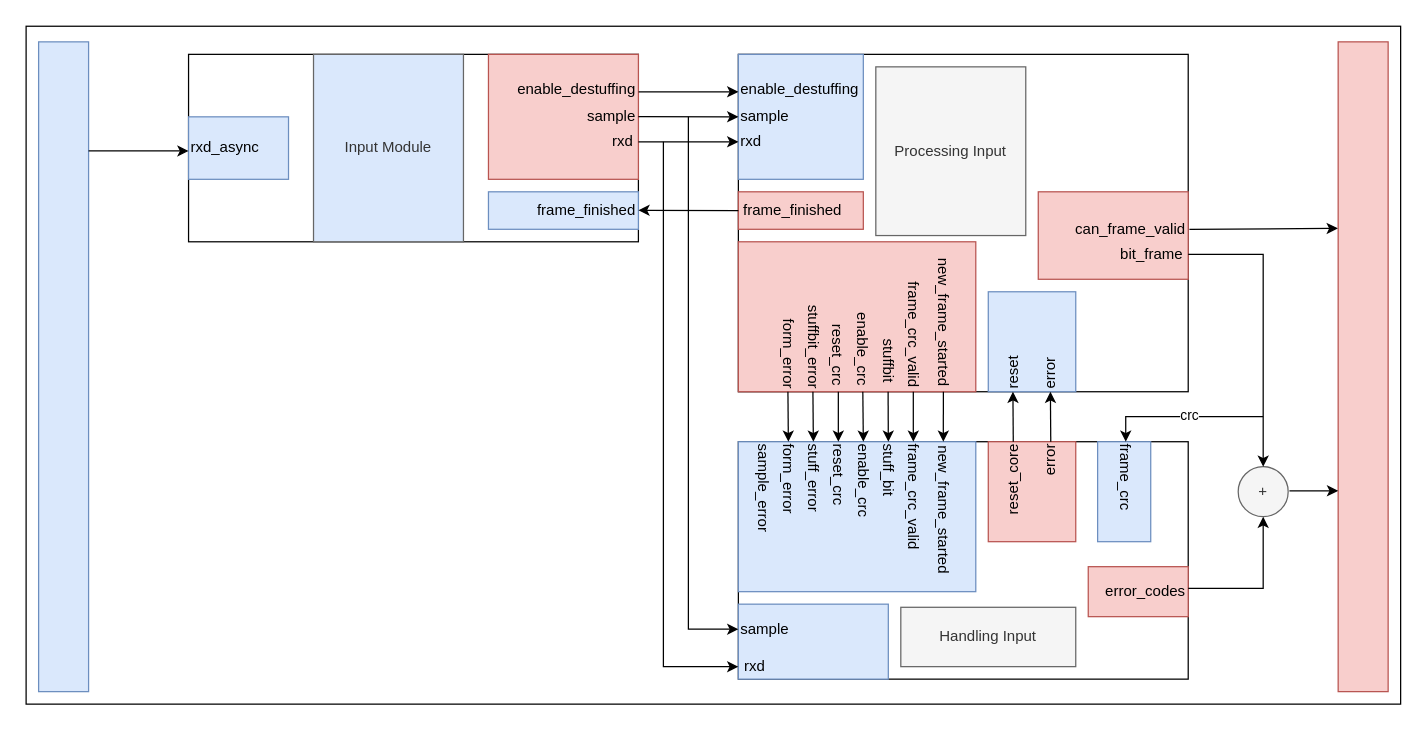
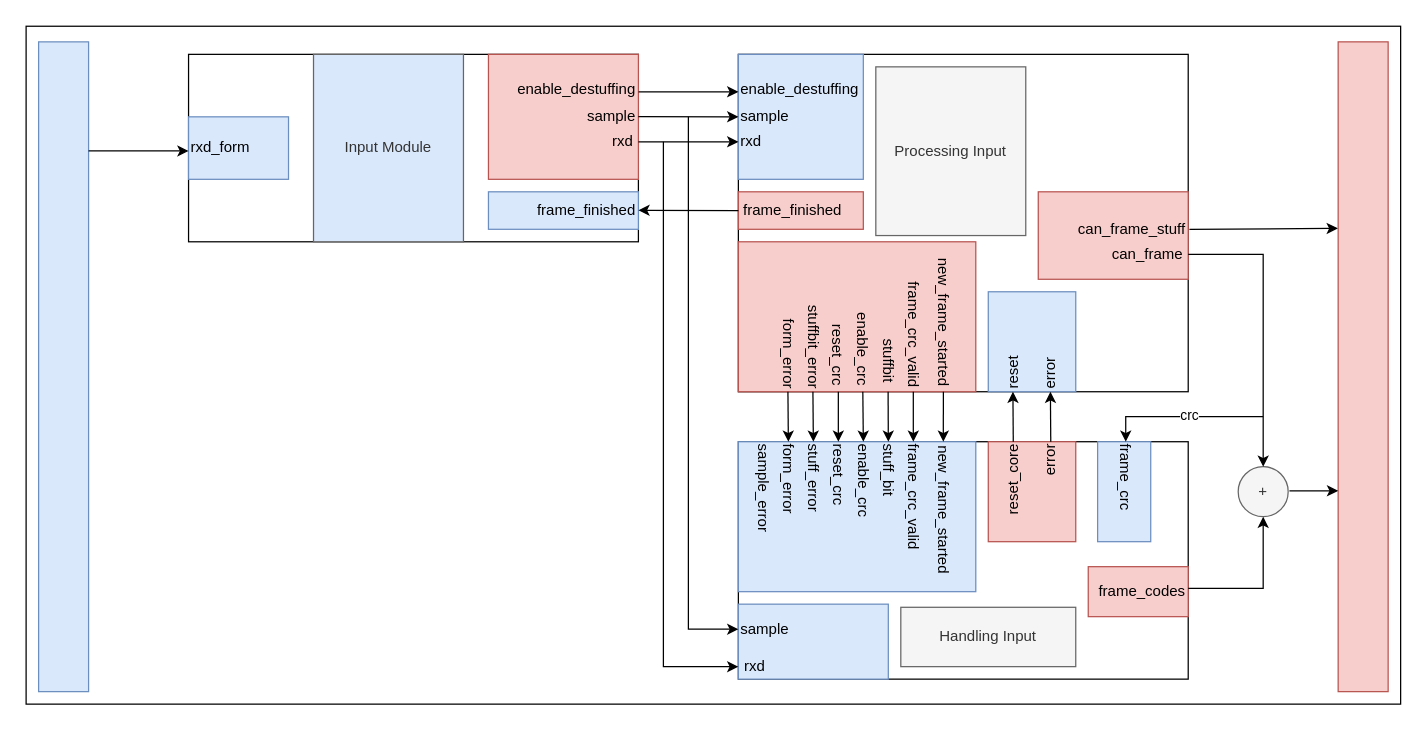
- <mxCell id="10" value="rxd_async" style="text;strokeColor=none;align=left;fillColor=none;html=1;verticalAlign=middle;whiteSpace=wrap;rounded=0;" parent="1" vertex="1"><mxGeometry x="150" y="103" width="70" height="30" as="geometry" /></mxCell>
+ <mxCell id="10" value="rxd_form" style="text;strokeColor=none;align=left;fillColor=none;html=1;verticalAlign=middle;whiteSpace=wrap;rounded=0;" parent="1" vertex="1"><mxGeometry x="150" y="103" width="70" height="30" as="geometry" /></mxCell>
- <mxCell id="19" value="can_frame_valid" style="text;strokeColor=none;align=right;fillColor=none;html=1;verticalAlign=middle;whiteSpace=wrap;rounded=0;" vertex="1" parent="1"><mxGeometry x="835" y="173" width="115" height="20" as="geometry" /></mxCell>
+ <mxCell id="19" value="can_frame_stuff" style="text;strokeColor=none;align=right;fillColor=none;html=1;verticalAlign=middle;whiteSpace=wrap;rounded=0;" vertex="1" parent="1"><mxGeometry x="835" y="173" width="115" height="20" as="geometry" /></mxCell>
- <mxCell id="18" value="bit_frame" style="text;strokeColor=none;align=right;fillColor=none;html=1;verticalAlign=middle;whiteSpace=wrap;rounded=0;" vertex="1" parent="1"><mxGeometry x="832.5" y="193" width="115" height="20" as="geometry" /></mxCell>
+ <mxCell id="18" value="can_frame" style="text;strokeColor=none;align=right;fillColor=none;html=1;verticalAlign=middle;whiteSpace=wrap;rounded=0;" vertex="1" parent="1"><mxGeometry x="832.5" y="193" width="115" height="20" as="geometry" /></mxCell>
- <mxCell id="24" value="error_codes" style="text;strokeColor=none;align=right;fillColor=none;html=1;verticalAlign=middle;whiteSpace=wrap;rounded=0;" vertex="1" parent="1"><mxGeometry x="870" y="463" width="80" height="20" as="geometry" /></mxCell>
+ <mxCell id="24" value="frame_codes" style="text;strokeColor=none;align=right;fillColor=none;html=1;verticalAlign=middle;whiteSpace=wrap;rounded=0;" vertex="1" parent="1"><mxGeometry x="870" y="463" width="80" height="20" as="geometry" /></mxCell>
